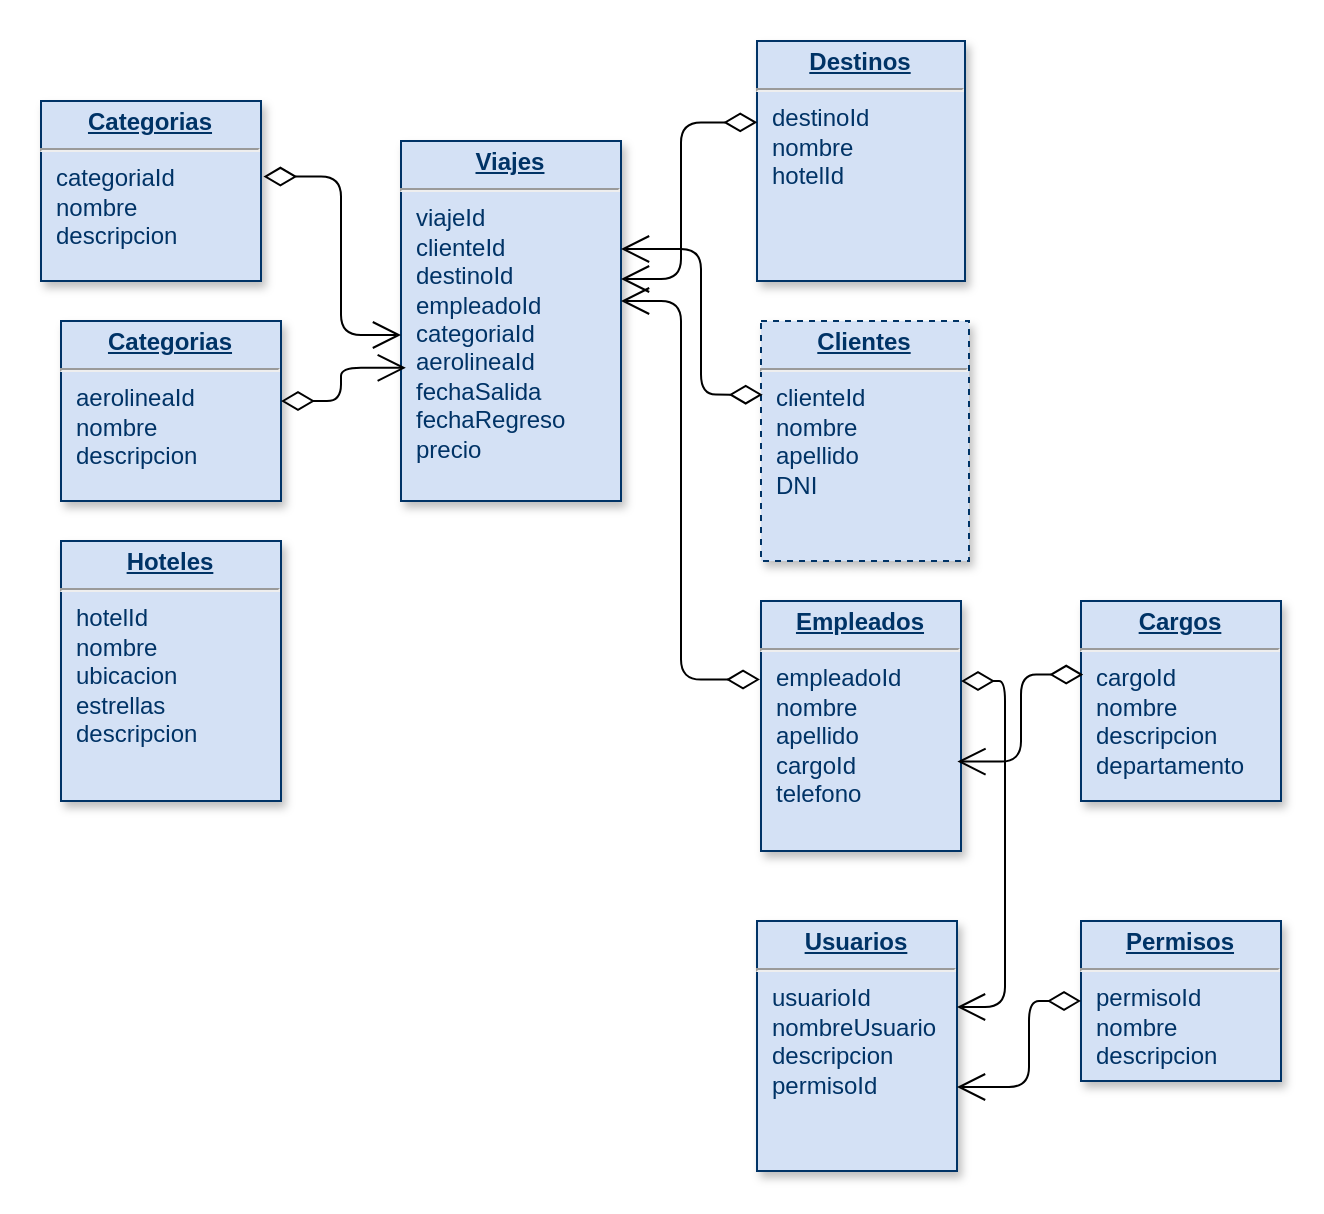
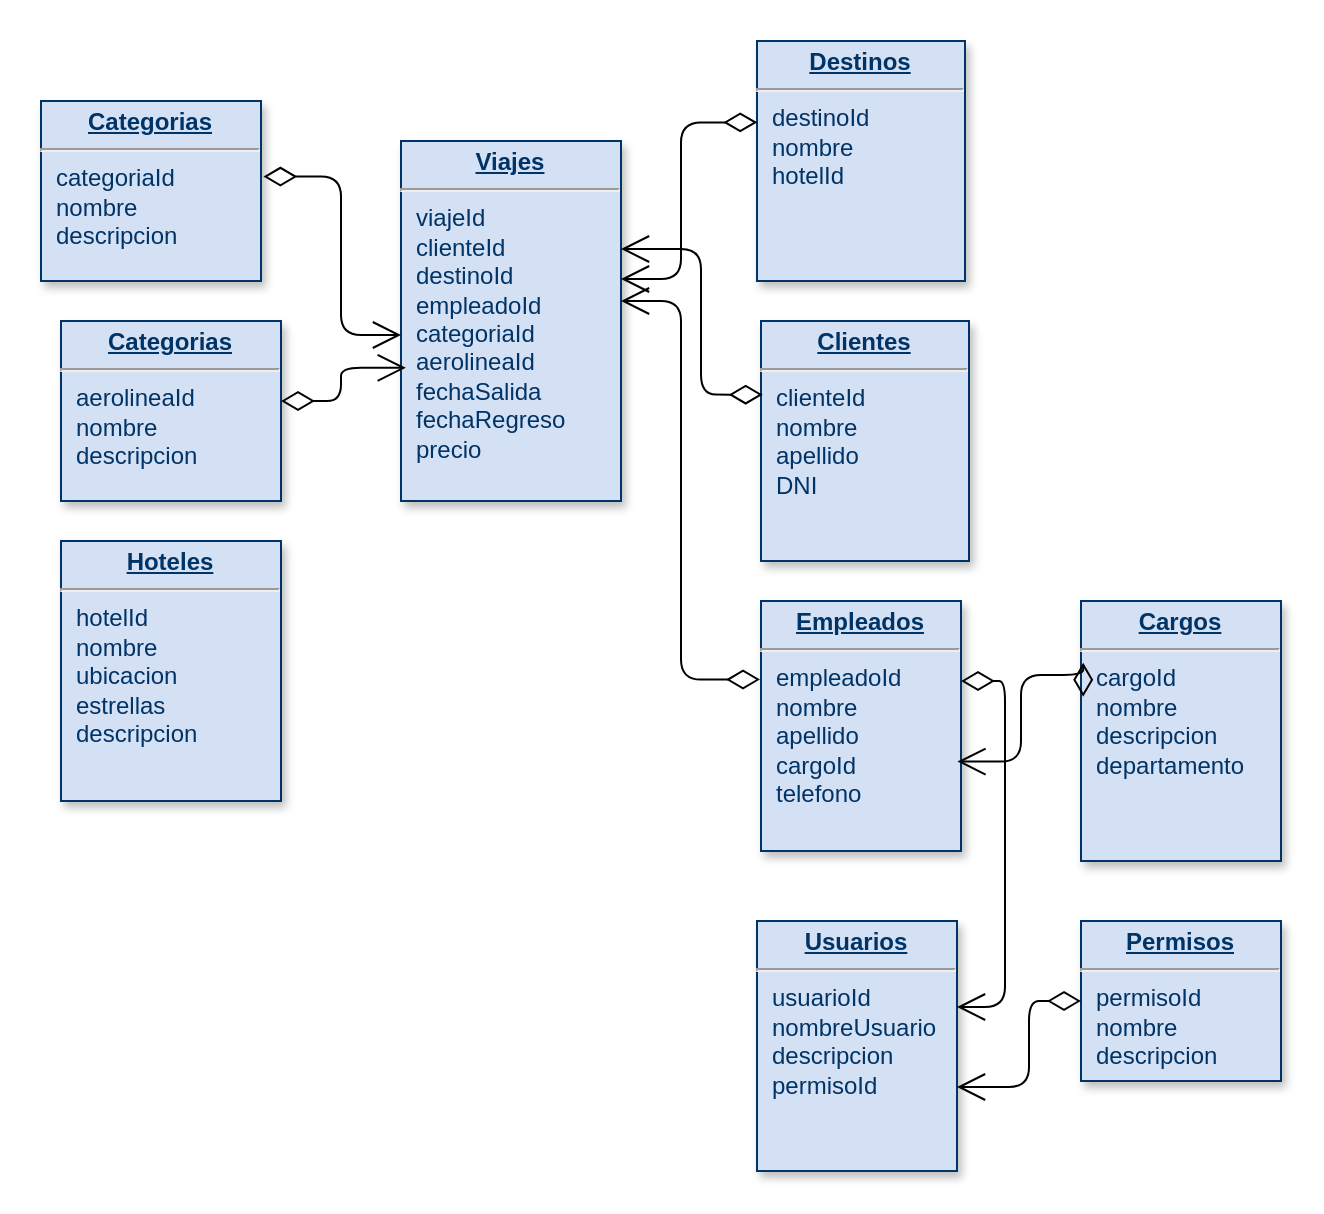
- <mxCell id="6" value="&lt;p style=&quot;margin: 0px; margin-top: 4px; text-align: center; text-decoration: underline;&quot;&gt;&lt;b&gt;Clientes&lt;/b&gt;&lt;/p&gt;&lt;hr&gt;&lt;p style=&quot;margin: 0px; margin-left: 8px;&quot;&gt;clienteId&lt;br&gt;&lt;/p&gt;&lt;p style=&quot;margin: 0px; margin-left: 8px;&quot;&gt;nombre&lt;/p&gt;&lt;p style=&quot;margin: 0px; margin-left: 8px;&quot;&gt;apellido&lt;/p&gt;&lt;p style=&quot;margin: 0px; margin-left: 8px;&quot;&gt;DNI&lt;/p&gt;" style="verticalAlign=top;align=left;overflow=fill;fontSize=12;fontFamily=Helvetica;html=1;strokeColor=#003366;shadow=1;fillColor=#D4E1F5;fontColor=#003366;dashed=1;" parent="1" vertex="1"><mxGeometry x="380" y="160" width="104" height="120" as="geometry" /></mxCell>
+ <mxCell id="6" value="&lt;p style=&quot;margin: 0px; margin-top: 4px; text-align: center; text-decoration: underline;&quot;&gt;&lt;b&gt;Clientes&lt;/b&gt;&lt;/p&gt;&lt;hr&gt;&lt;p style=&quot;margin: 0px; margin-left: 8px;&quot;&gt;clienteId&lt;br&gt;&lt;/p&gt;&lt;p style=&quot;margin: 0px; margin-left: 8px;&quot;&gt;nombre&lt;/p&gt;&lt;p style=&quot;margin: 0px; margin-left: 8px;&quot;&gt;apellido&lt;/p&gt;&lt;p style=&quot;margin: 0px; margin-left: 8px;&quot;&gt;DNI&lt;/p&gt;" style="verticalAlign=top;align=left;overflow=fill;fontSize=12;fontFamily=Helvetica;html=1;strokeColor=#003366;shadow=1;fillColor=#D4E1F5;fontColor=#003366" parent="1" vertex="1"><mxGeometry x="380" y="160" width="104" height="120" as="geometry" /></mxCell>
- <mxCell id="8" value="&lt;p style=&quot;margin: 0px; margin-top: 4px; text-align: center; text-decoration: underline;&quot;&gt;&lt;strong&gt;Cargos&lt;/strong&gt;&lt;/p&gt;&lt;hr&gt;&lt;p style=&quot;margin: 0px; margin-left: 8px;&quot;&gt;cargoId&lt;/p&gt;&lt;p style=&quot;margin: 0px; margin-left: 8px;&quot;&gt;nombre&lt;/p&gt;&lt;p style=&quot;margin: 0px; margin-left: 8px;&quot;&gt;descripcion&lt;/p&gt;&lt;p style=&quot;margin: 0px; margin-left: 8px;&quot;&gt;departamento&lt;/p&gt;" style="verticalAlign=top;align=left;overflow=fill;fontSize=12;fontFamily=Helvetica;html=1;strokeColor=#003366;shadow=1;fillColor=#D4E1F5;fontColor=#003366" parent="1" vertex="1"><mxGeometry x="540" y="300" width="100" height="100" as="geometry" /></mxCell>
+ <mxCell id="8" value="&lt;p style=&quot;margin: 0px; margin-top: 4px; text-align: center; text-decoration: underline;&quot;&gt;&lt;strong&gt;Cargos&lt;/strong&gt;&lt;/p&gt;&lt;hr&gt;&lt;p style=&quot;margin: 0px; margin-left: 8px;&quot;&gt;cargoId&lt;/p&gt;&lt;p style=&quot;margin: 0px; margin-left: 8px;&quot;&gt;nombre&lt;/p&gt;&lt;p style=&quot;margin: 0px; margin-left: 8px;&quot;&gt;descripcion&lt;/p&gt;&lt;p style=&quot;margin: 0px; margin-left: 8px;&quot;&gt;departamento&lt;/p&gt;" style="verticalAlign=top;align=left;overflow=fill;fontSize=12;fontFamily=Helvetica;html=1;strokeColor=#003366;shadow=1;fillColor=#D4E1F5;fontColor=#003366" parent="1" vertex="1"><mxGeometry x="540" y="300" width="100" height="130" as="geometry" /></mxCell>
